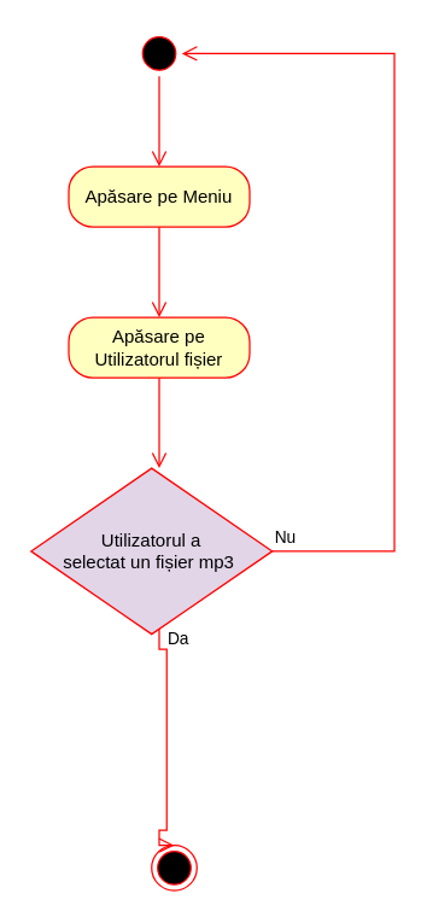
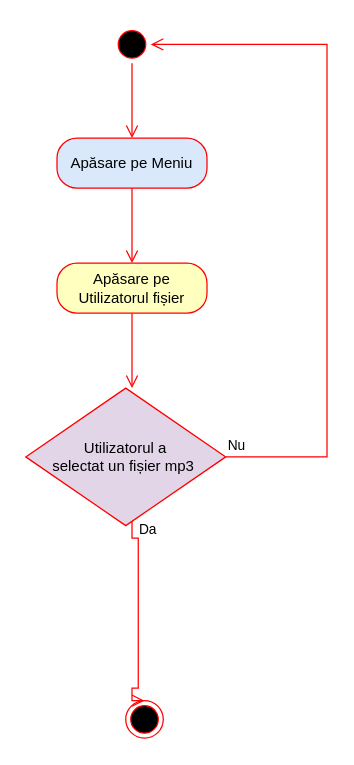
- <mxCell id="4" value="Apăsare pe Meniu" style="rounded=1;whiteSpace=wrap;html=1;arcSize=40;fontColor=#000000;fillColor=#ffffc0;strokeColor=#ff0000;" vertex="1" parent="1"><mxGeometry x="45" y="110" width="120" height="40" as="geometry" /></mxCell>
+ <mxCell id="4" value="Apăsare pe Meniu" style="rounded=1;whiteSpace=wrap;html=1;arcSize=40;fontColor=#000000;fillColor=#dae8fc;strokeColor=#ff0000;" vertex="1" parent="1"><mxGeometry x="45" y="110" width="120" height="40" as="geometry" /></mxCell>
